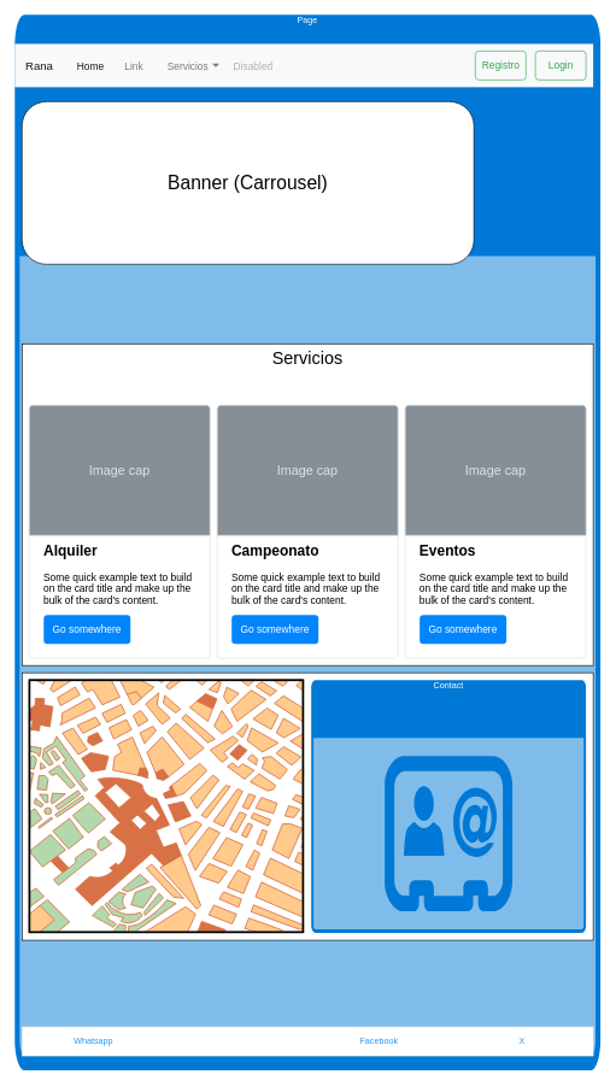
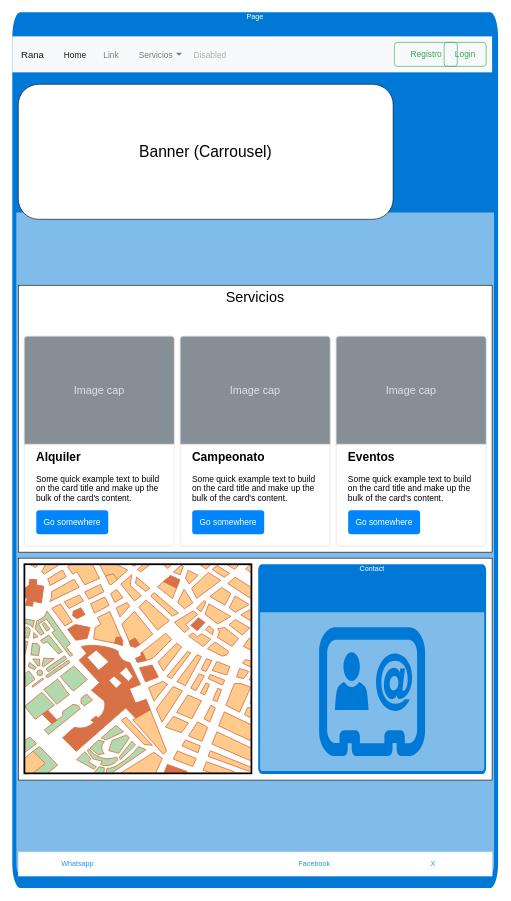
- <mxCell id="10" value="Registro" style="html=1;shadow=0;dashed=0;shape=mxgraph.bootstrap.rrect;rSize=5;fontSize=14;fontColor=#33A64C;strokeColor=#33A64C;fillColor=none;" parent="3" vertex="1"><mxGeometry x="637" y="10" width="70" height="40" as="geometry" /></mxCell>
+ <mxCell id="10" value="Registro" style="html=1;shadow=0;dashed=0;shape=mxgraph.bootstrap.rrect;rSize=5;fontSize=14;fontColor=#33A64C;strokeColor=#33A64C;fillColor=none;" parent="3" vertex="1"><mxGeometry x="637" y="10" width="105" height="40" as="geometry" /></mxCell>
